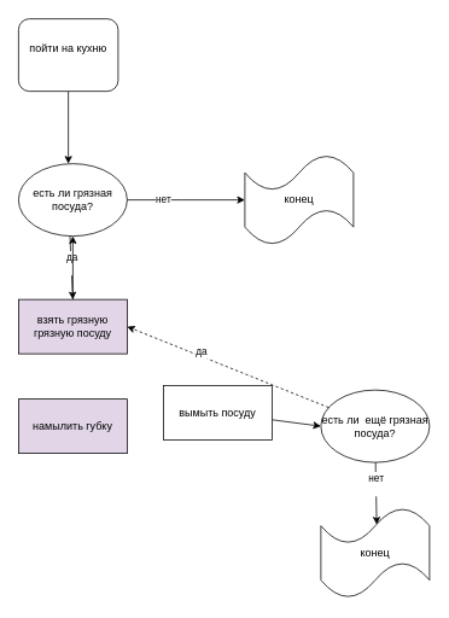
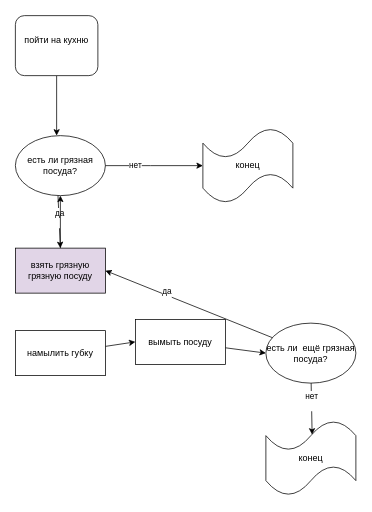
- <mxCell id="20" style="edgeStyle=none;html=1;entryX=1;entryY=0.5;entryDx=0;entryDy=0;dashed=1;" edge="1" parent="1" source="15" target="10"><mxGeometry relative="1" as="geometry"><mxPoint x="520" y="470" as="targetPoint" /></mxGeometry></mxCell>
+ <mxCell id="20" style="edgeStyle=none;html=1;entryX=1;entryY=0.5;entryDx=0;entryDy=0;" edge="1" parent="1" source="15" target="10"><mxGeometry relative="1" as="geometry"><mxPoint x="520" y="470" as="targetPoint" /></mxGeometry></mxCell>
+ <mxCell id="11" style="edgeStyle=none;html=1;entryX=0;entryY=0.5;entryDx=0;entryDy=0;" edge="1" parent="1" source="12" target="14"><mxGeometry relative="1" as="geometry" /></mxCell>
- <mxCell id="12" value="намылить губку" style="rounded=0;whiteSpace=wrap;html=1;fillColor=#e1d5e7;" vertex="1" parent="1"><mxGeometry x="20" y="440" width="120" height="60" as="geometry" /></mxCell>
+ <mxCell id="12" value="намылить губку" style="rounded=0;whiteSpace=wrap;html=1;" vertex="1" parent="1"><mxGeometry x="20" y="440" width="120" height="60" as="geometry" /></mxCell>
